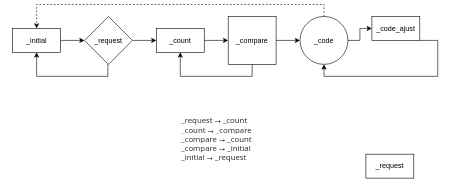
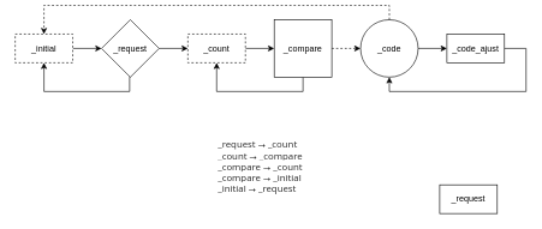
- <mxCell id="9" value="_code_ajust" style="rounded=0;whiteSpace=wrap;html=1;" vertex="1" parent="1"><mxGeometry x="620" y="20" width="80" height="40" as="geometry" /></mxCell>
+ <mxCell id="9" value="_code_ajust" style="rounded=0;whiteSpace=wrap;html=1;" vertex="1" parent="1"><mxGeometry x="620" y="40" width="80" height="40" as="geometry" /></mxCell>
- <mxCell id="3" value="_initial" style="rounded=0;whiteSpace=wrap;html=1;" vertex="1" parent="1"><mxGeometry x="20" y="40" width="80" height="40" as="geometry" /></mxCell>
+ <mxCell id="3" value="_initial" style="rounded=0;whiteSpace=wrap;html=1;dashed=1;" vertex="1" parent="1"><mxGeometry x="20" y="40" width="80" height="40" as="geometry" /></mxCell>
- <mxCell id="7" value="_count" style="rounded=0;whiteSpace=wrap;html=1;" vertex="1" parent="1"><mxGeometry x="260" y="40" width="80" height="40" as="geometry" /></mxCell>
+ <mxCell id="7" value="_count" style="rounded=0;whiteSpace=wrap;html=1;dashed=1;" vertex="1" parent="1"><mxGeometry x="260" y="40" width="80" height="40" as="geometry" /></mxCell>
- <mxCell id="11" style="edgeStyle=orthogonalEdgeStyle;rounded=0;orthogonalLoop=1;jettySize=auto;html=1;entryX=0;entryY=0.5;entryDx=0;entryDy=0;" edge="1" parent="1" source="12" target="18"><mxGeometry relative="1" as="geometry" /></mxCell>
+ <mxCell id="11" style="edgeStyle=orthogonalEdgeStyle;rounded=0;orthogonalLoop=1;jettySize=auto;html=1;entryX=0;entryY=0.5;entryDx=0;entryDy=0;dashed=1;" edge="1" parent="1" source="12" target="18"><mxGeometry relative="1" as="geometry" /></mxCell>
